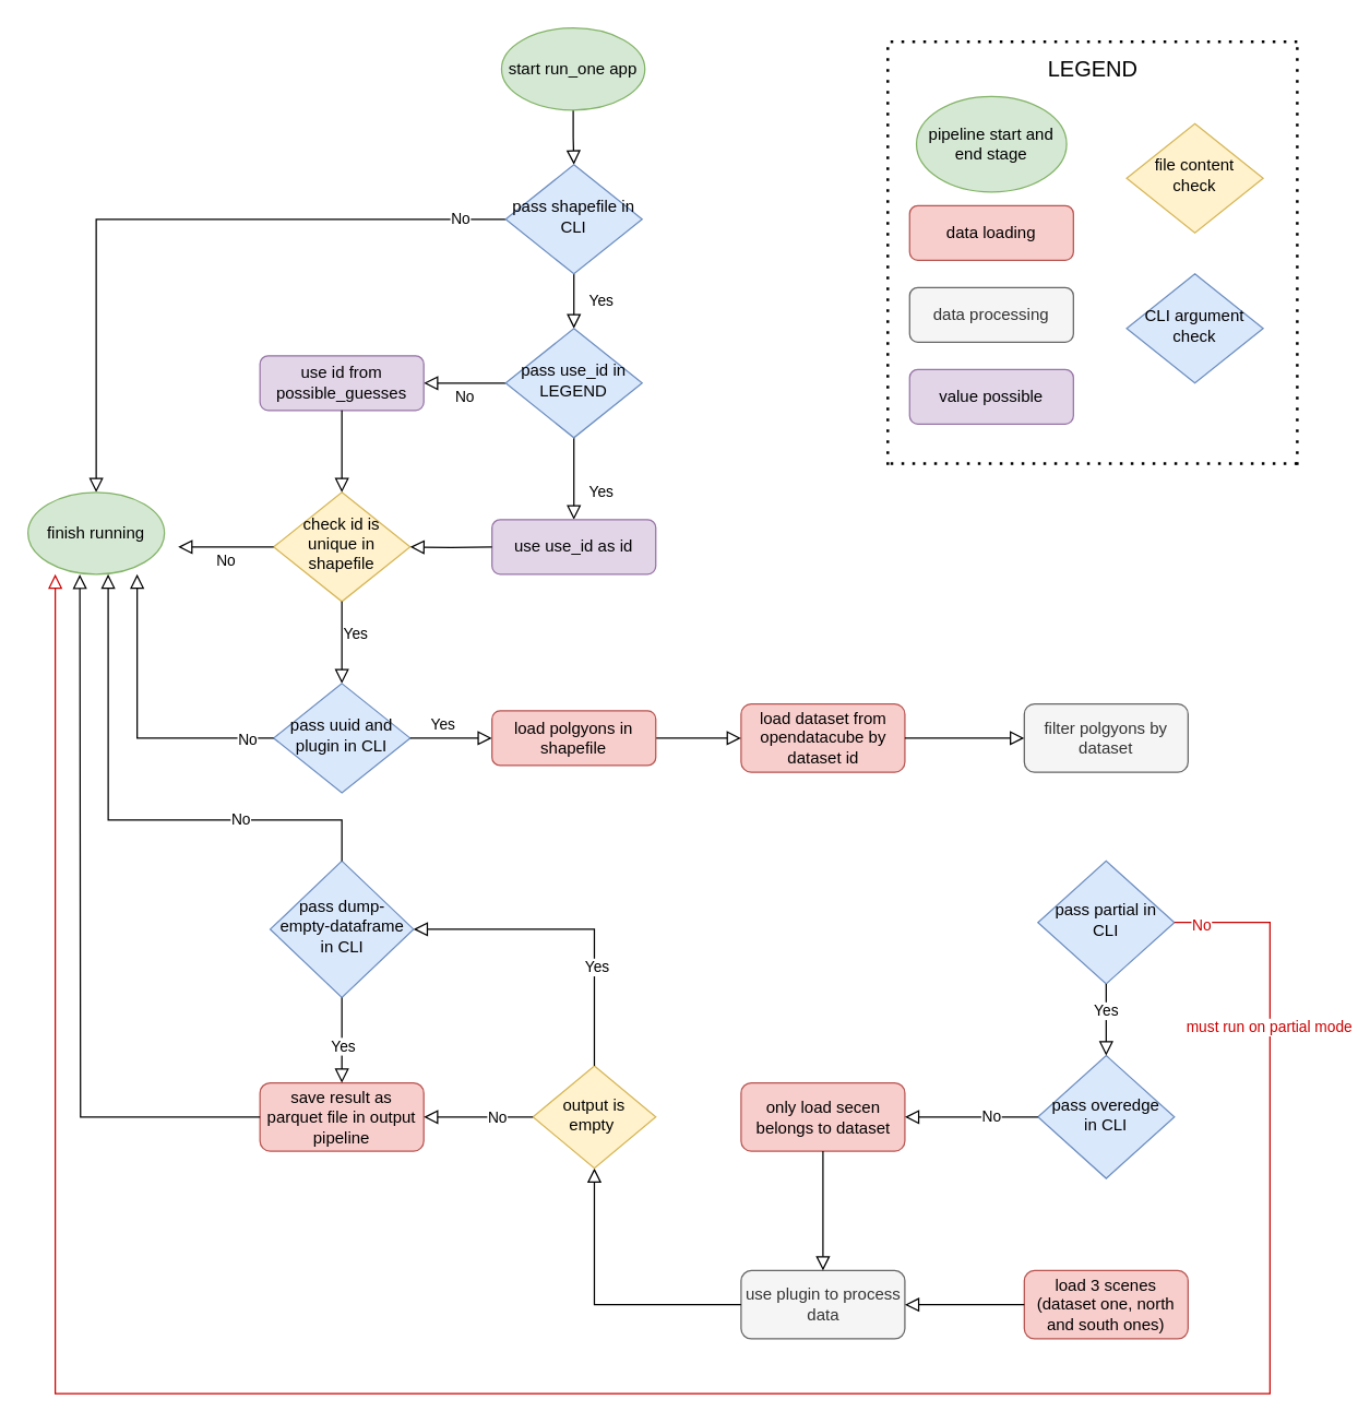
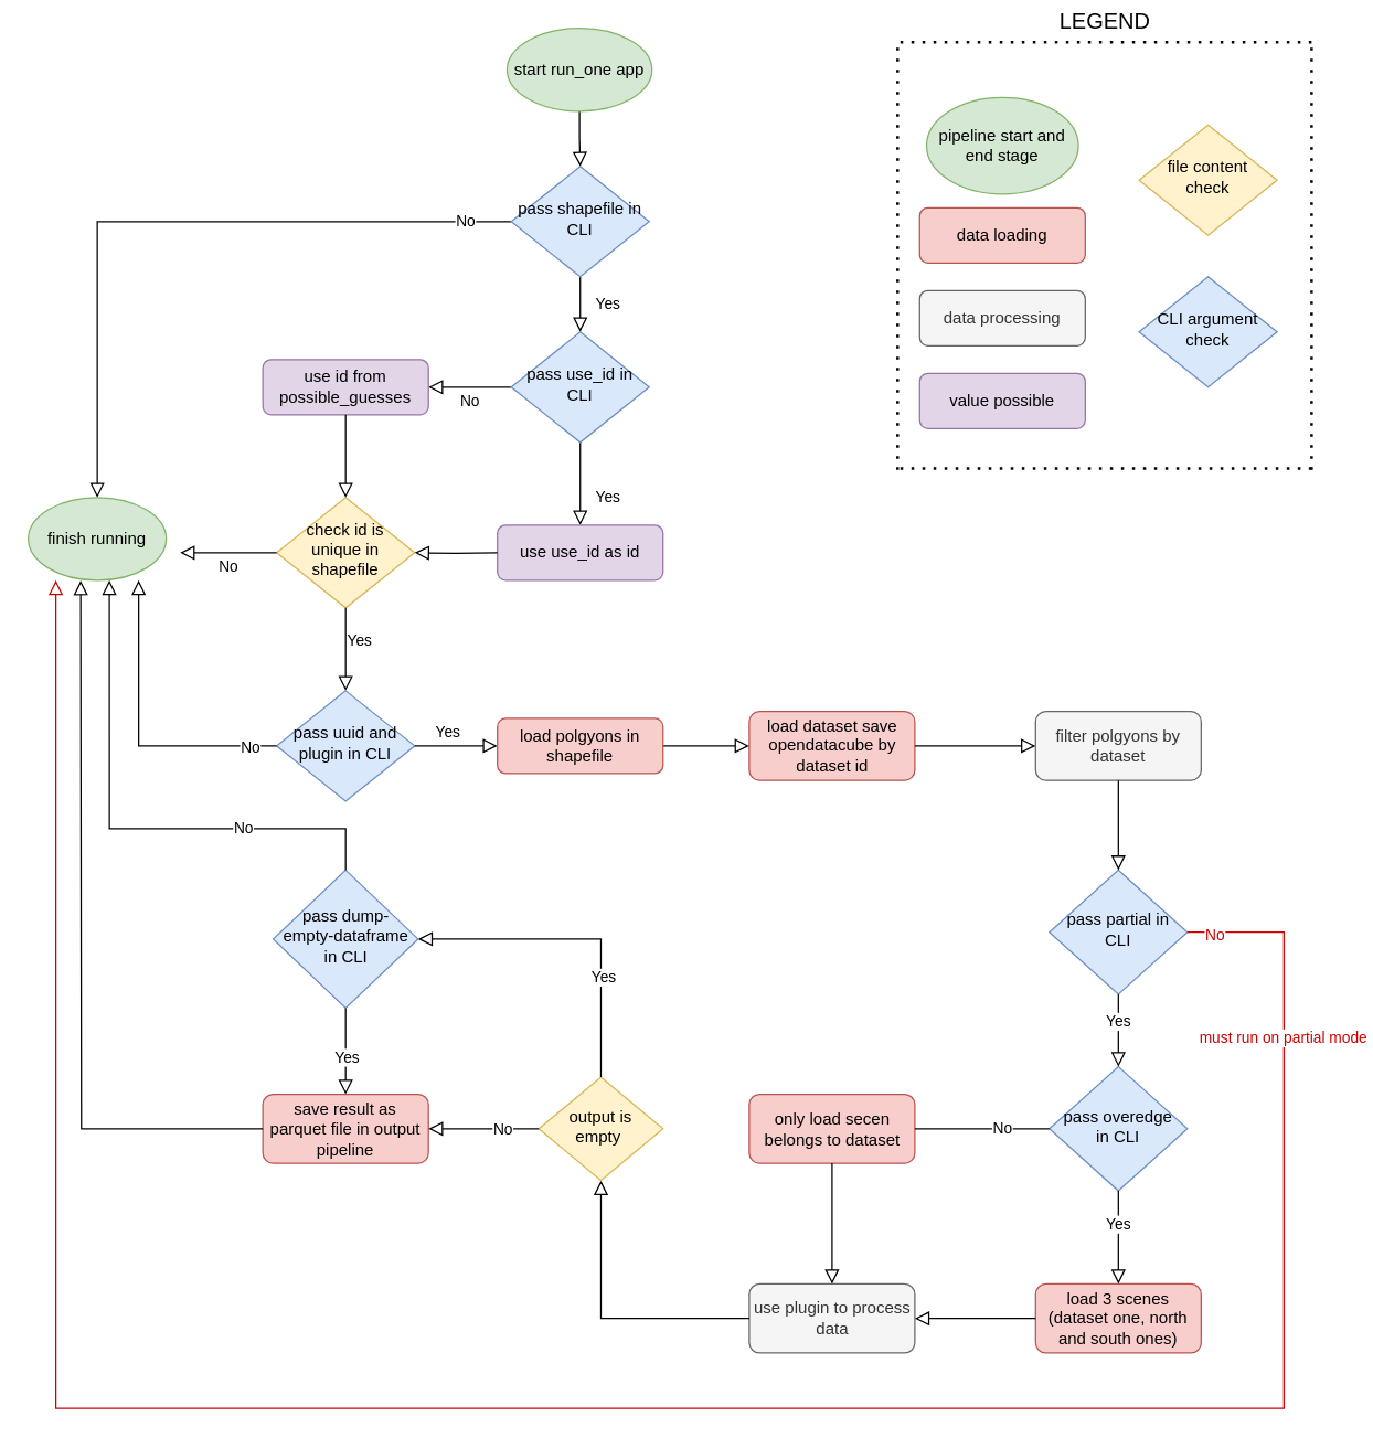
- <mxCell id="60" value="&lt;font style=&quot;font-size: 16px;&quot;&gt;LEGEND&lt;/font&gt;" style="text;html=1;align=center;verticalAlign=middle;resizable=0;points=[];autosize=1;strokeColor=none;fillColor=none;" parent="1" vertex="1"><mxGeometry x="760" y="40" width="80" height="20" as="geometry" /></mxCell>
+ <mxCell id="60" value="&lt;font style=&quot;font-size: 16px;&quot;&gt;LEGEND&lt;/font&gt;" style="text;html=1;align=center;verticalAlign=middle;resizable=0;points=[];autosize=1;strokeColor=none;fillColor=none;" parent="1" vertex="1"><mxGeometry x="760" y="5" width="80" height="20" as="geometry" /></mxCell>
- <mxCell id="9" value="pass use_id in LEGEND" style="rhombus;whiteSpace=wrap;html=1;shadow=0;fontFamily=Helvetica;fontSize=12;align=center;strokeWidth=1;spacing=6;spacingTop=-4;fillColor=#dae8fc;strokeColor=#6c8ebf;" parent="1" vertex="1"><mxGeometry x="370" y="240" width="100" height="80" as="geometry" /></mxCell>
+ <mxCell id="9" value="pass use_id in CLI" style="rhombus;whiteSpace=wrap;html=1;shadow=0;fontFamily=Helvetica;fontSize=12;align=center;strokeWidth=1;spacing=6;spacingTop=-4;fillColor=#dae8fc;strokeColor=#6c8ebf;" parent="1" vertex="1"><mxGeometry x="370" y="240" width="100" height="80" as="geometry" /></mxCell>
- <mxCell id="21" value="load dataset from opendatacube by dataset id" style="rounded=1;whiteSpace=wrap;html=1;fontSize=12;glass=0;strokeWidth=1;shadow=0;fillColor=#f8cecc;strokeColor=#b85450;" parent="1" vertex="1"><mxGeometry x="542.5" y="515" width="120" height="50" as="geometry" /></mxCell>
+ <mxCell id="21" value="load dataset save opendatacube by dataset id" style="rounded=1;whiteSpace=wrap;html=1;fontSize=12;glass=0;strokeWidth=1;shadow=0;fillColor=#f8cecc;strokeColor=#b85450;" parent="1" vertex="1"><mxGeometry x="542.5" y="515" width="120" height="50" as="geometry" /></mxCell>
+ <mxCell id="28" value="" style="edgeStyle=orthogonalEdgeStyle;rounded=0;html=1;jettySize=auto;orthogonalLoop=1;fontSize=11;endArrow=block;endFill=0;endSize=8;strokeWidth=1;shadow=0;labelBackgroundColor=none;exitX=0.5;exitY=1;exitDx=0;exitDy=0;entryX=0.5;entryY=0;entryDx=0;entryDy=0;" parent="1" source="22" target="23" edge="1"><mxGeometry y="10" relative="1" as="geometry"><mxPoint as="offset" /><mxPoint x="723.5" y="805" as="sourcePoint" /><mxPoint x="833.5" y="805" as="targetPoint" /></mxGeometry></mxCell>
- <mxCell id="35" value="" style="edgeStyle=orthogonalEdgeStyle;rounded=0;html=1;jettySize=auto;orthogonalLoop=1;fontSize=11;endArrow=block;endFill=0;endSize=8;strokeWidth=1;shadow=0;labelBackgroundColor=none;entryX=1;entryY=0.5;entryDx=0;entryDy=0;exitX=0;exitY=0.5;exitDx=0;exitDy=0;" parent="1" source="24" target="31" edge="1"><mxGeometry y="10" relative="1" as="geometry"><mxPoint as="offset" /><mxPoint x="893.5" y="1090" as="sourcePoint" /><mxPoint x="893.5" y="1150" as="targetPoint" /></mxGeometry></mxCell>
+ <mxCell id="35" value="" style="edgeStyle=orthogonalEdgeStyle;rounded=0;html=1;jettySize=auto;orthogonalLoop=1;fontSize=11;endArrow=none;endFill=0;endSize=8;strokeWidth=1;shadow=0;labelBackgroundColor=none;entryX=1;entryY=0.5;entryDx=0;entryDy=0;exitX=0;exitY=0.5;exitDx=0;exitDy=0;" parent="1" source="24" target="31" edge="1"><mxGeometry y="10" relative="1" as="geometry"><mxPoint as="offset" /><mxPoint x="893.5" y="1090" as="sourcePoint" /><mxPoint x="893.5" y="1150" as="targetPoint" /></mxGeometry></mxCell>
+ <mxCell id="33" value="" style="edgeStyle=orthogonalEdgeStyle;rounded=0;html=1;jettySize=auto;orthogonalLoop=1;fontSize=11;endArrow=block;endFill=0;endSize=8;strokeWidth=1;shadow=0;labelBackgroundColor=none;exitX=0.5;exitY=1;exitDx=0;exitDy=0;" parent="1" source="24" target="32" edge="1"><mxGeometry y="10" relative="1" as="geometry"><mxPoint as="offset" /><mxPoint x="883.5" y="1080" as="sourcePoint" /><mxPoint x="893.5" y="1000" as="targetPoint" /></mxGeometry></mxCell>
+ <mxCell id="34" value="Yes" style="edgeLabel;html=1;align=center;verticalAlign=middle;resizable=0;points=[];" parent="33" vertex="1" connectable="0"><mxGeometry x="-0.285" y="-1" relative="1" as="geometry"><mxPoint as="offset" /></mxGeometry></mxCell>
